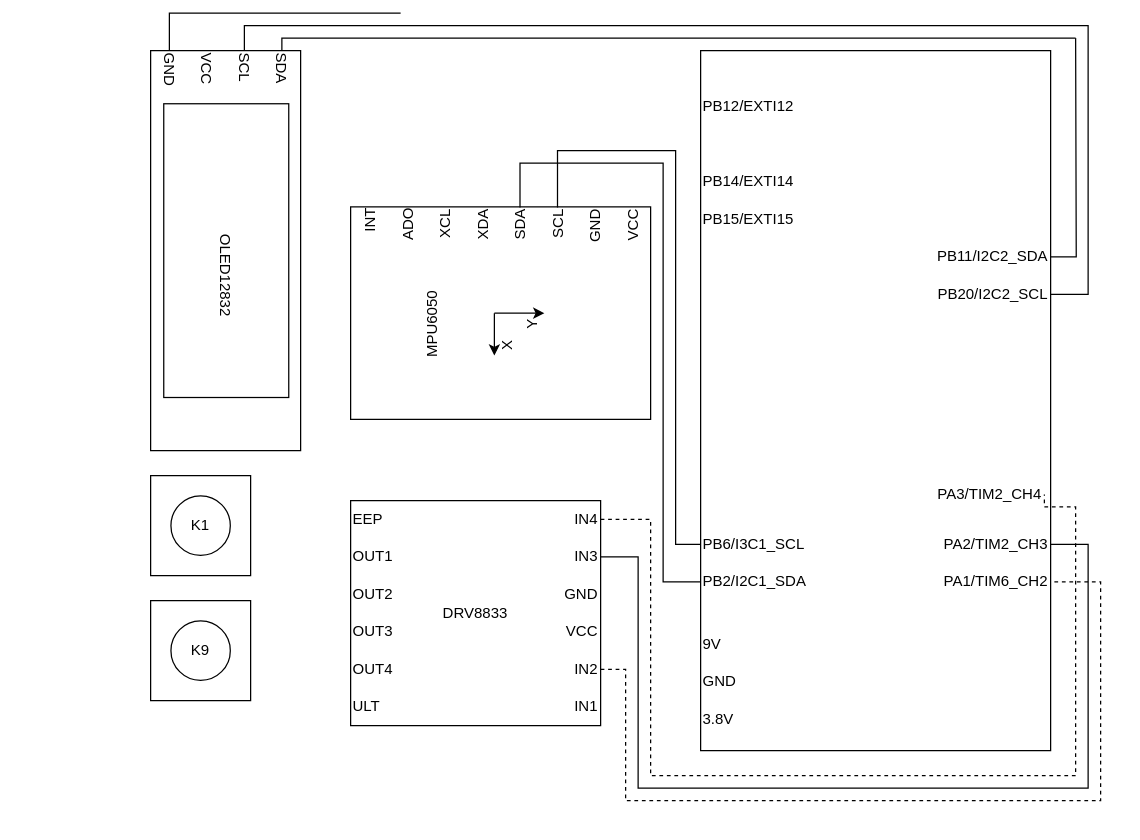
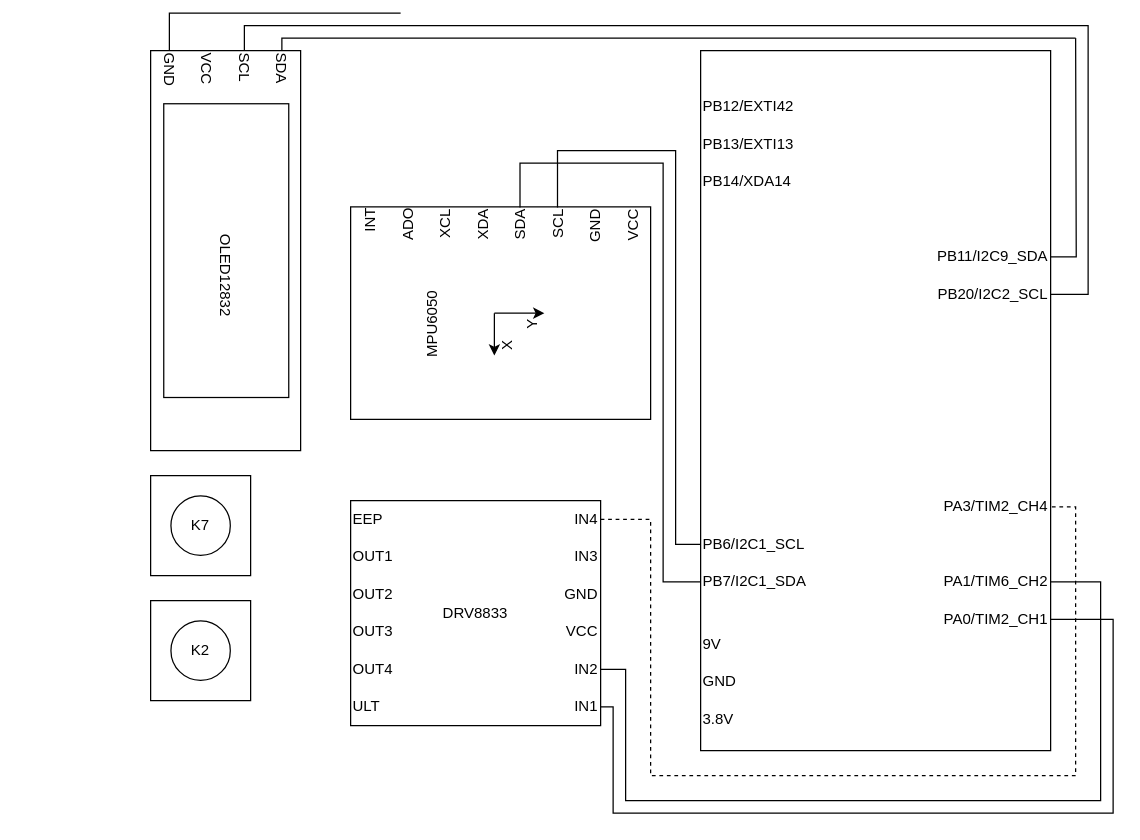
- <mxCell id="56" value="PB12/EXTI12" style="text;html=1;strokeColor=none;fillColor=none;align=left;verticalAlign=middle;whiteSpace=wrap;rounded=0;" parent="42" vertex="1"><mxGeometry y="30" width="90" height="30" as="geometry" /></mxCell>
+ <mxCell id="56" value="PB12/EXTI42" style="text;html=1;strokeColor=none;fillColor=none;align=left;verticalAlign=middle;whiteSpace=wrap;rounded=0;" parent="42" vertex="1"><mxGeometry y="30" width="90" height="30" as="geometry" /></mxCell>
+ <mxCell id="55" value="PB13/EXTI13" style="text;html=1;strokeColor=none;fillColor=none;align=left;verticalAlign=middle;whiteSpace=wrap;rounded=0;" parent="42" vertex="1"><mxGeometry y="60" width="90" height="30" as="geometry" /></mxCell>
- <mxCell id="54" value="PB14/EXTI14" style="text;html=1;strokeColor=none;fillColor=none;align=left;verticalAlign=middle;whiteSpace=wrap;rounded=0;" parent="42" vertex="1"><mxGeometry y="90" width="90" height="30" as="geometry" /></mxCell>
+ <mxCell id="54" value="PB14/XDA14" style="text;html=1;strokeColor=none;fillColor=none;align=left;verticalAlign=middle;whiteSpace=wrap;rounded=0;" parent="42" vertex="1"><mxGeometry y="90" width="90" height="30" as="geometry" /></mxCell>
- <mxCell id="53" value="PB15/EXTI15" style="text;html=1;strokeColor=none;fillColor=none;align=left;verticalAlign=middle;whiteSpace=wrap;rounded=0;" parent="42" vertex="1"><mxGeometry y="120" width="90" height="30" as="geometry" /></mxCell>
- <mxCell id="51" value="PB11/I2C2_SDA" style="text;html=1;strokeColor=none;fillColor=none;align=right;verticalAlign=middle;whiteSpace=wrap;rounded=0;" parent="42" vertex="1"><mxGeometry x="190" y="150" width="90" height="30" as="geometry" /></mxCell>
+ <mxCell id="51" value="PB11/I2C9_SDA" style="text;html=1;strokeColor=none;fillColor=none;align=right;verticalAlign=middle;whiteSpace=wrap;rounded=0;" parent="42" vertex="1"><mxGeometry x="190" y="150" width="90" height="30" as="geometry" /></mxCell>
- <mxCell id="47" value="PA3/TIM2_CH4" style="text;html=1;strokeColor=none;fillColor=none;align=right;verticalAlign=middle;whiteSpace=wrap;rounded=0;" parent="42" vertex="1"><mxGeometry x="185" y="340" width="90" height="30" as="geometry" /></mxCell>
+ <mxCell id="47" value="PA3/TIM2_CH4" style="text;html=1;strokeColor=none;fillColor=none;align=right;verticalAlign=middle;whiteSpace=wrap;rounded=0;" parent="42" vertex="1"><mxGeometry x="190" y="350" width="90" height="30" as="geometry" /></mxCell>
- <mxCell id="63" value="K1" style="text;html=1;strokeColor=none;fillColor=none;align=center;verticalAlign=middle;whiteSpace=wrap;rounded=0;container=0;" parent="60" vertex="1"><mxGeometry x="10" y="25" width="60" height="30" as="geometry" /></mxCell>
+ <mxCell id="63" value="K7" style="text;html=1;strokeColor=none;fillColor=none;align=center;verticalAlign=middle;whiteSpace=wrap;rounded=0;container=0;" parent="60" vertex="1"><mxGeometry x="10" y="25" width="60" height="30" as="geometry" /></mxCell>
- <mxCell id="49" value="PB6/I3C1_SCL" style="text;html=1;strokeColor=none;fillColor=none;align=left;verticalAlign=middle;whiteSpace=wrap;rounded=0;" parent="42" vertex="1"><mxGeometry y="380" width="90" height="30" as="geometry" /></mxCell>
+ <mxCell id="49" value="PB6/I2C1_SCL" style="text;html=1;strokeColor=none;fillColor=none;align=left;verticalAlign=middle;whiteSpace=wrap;rounded=0;" parent="42" vertex="1"><mxGeometry y="380" width="90" height="30" as="geometry" /></mxCell>
- <mxCell id="46" value="PA2/TIM2_CH3" style="text;html=1;strokeColor=none;fillColor=none;align=right;verticalAlign=middle;whiteSpace=wrap;rounded=0;" parent="42" vertex="1"><mxGeometry x="190" y="380" width="90" height="30" as="geometry" /></mxCell>
- <mxCell id="48" value="PB2/I2C1_SDA" style="text;html=1;strokeColor=none;fillColor=none;align=left;verticalAlign=middle;whiteSpace=wrap;rounded=0;" parent="42" vertex="1"><mxGeometry y="410" width="90" height="30" as="geometry" /></mxCell>
+ <mxCell id="48" value="PB7/I2C1_SDA" style="text;html=1;strokeColor=none;fillColor=none;align=left;verticalAlign=middle;whiteSpace=wrap;rounded=0;" parent="42" vertex="1"><mxGeometry y="410" width="90" height="30" as="geometry" /></mxCell>
+ <mxCell id="44" value="PA0/TIM2_CH1" style="text;html=1;strokeColor=none;fillColor=none;align=right;verticalAlign=middle;whiteSpace=wrap;rounded=0;" parent="42" vertex="1"><mxGeometry x="190" y="440" width="90" height="30" as="geometry" /></mxCell>
- <mxCell id="67" value="K9" style="text;html=1;strokeColor=none;fillColor=none;align=center;verticalAlign=middle;whiteSpace=wrap;rounded=0;container=0;" parent="64" vertex="1"><mxGeometry x="10" y="25" width="60" height="30" as="geometry" /></mxCell>
+ <mxCell id="67" value="K2" style="text;html=1;strokeColor=none;fillColor=none;align=center;verticalAlign=middle;whiteSpace=wrap;rounded=0;container=0;" parent="64" vertex="1"><mxGeometry x="10" y="25" width="60" height="30" as="geometry" /></mxCell>
- <mxCell id="72" style="edgeStyle=orthogonalEdgeStyle;rounded=0;orthogonalLoop=1;jettySize=auto;html=1;entryX=1;entryY=0.5;entryDx=0;entryDy=0;endArrow=none;endFill=0;" parent="1" source="5" target="46" edge="1"><mxGeometry relative="1" as="geometry"><Array as="points"><mxPoint x="510" y="445" /><mxPoint x="510" y="630" /><mxPoint x="870" y="630" /><mxPoint x="870" y="435" /></Array></mxGeometry></mxCell>
- <mxCell id="73" style="edgeStyle=orthogonalEdgeStyle;rounded=0;orthogonalLoop=1;jettySize=auto;html=1;exitX=1;exitY=0.5;exitDx=0;exitDy=0;entryX=1;entryY=0.5;entryDx=0;entryDy=0;endArrow=none;endFill=0;dashed=1;" parent="1" source="8" target="45" edge="1"><mxGeometry relative="1" as="geometry"><Array as="points"><mxPoint x="500" y="535" /><mxPoint x="500" y="640" /><mxPoint x="880" y="640" /><mxPoint x="880" y="465" /></Array></mxGeometry></mxCell>
+ <mxCell id="73" style="edgeStyle=orthogonalEdgeStyle;rounded=0;orthogonalLoop=1;jettySize=auto;html=1;exitX=1;exitY=0.5;exitDx=0;exitDy=0;entryX=1;entryY=0.5;entryDx=0;entryDy=0;endArrow=none;endFill=0;" parent="1" source="8" target="45" edge="1"><mxGeometry relative="1" as="geometry"><Array as="points"><mxPoint x="500" y="535" /><mxPoint x="500" y="640" /><mxPoint x="880" y="640" /><mxPoint x="880" y="465" /></Array></mxGeometry></mxCell>
+ <mxCell id="74" style="edgeStyle=orthogonalEdgeStyle;rounded=0;orthogonalLoop=1;jettySize=auto;html=1;exitX=1;exitY=0.5;exitDx=0;exitDy=0;entryX=1;entryY=0.5;entryDx=0;entryDy=0;endArrow=none;endFill=0;" parent="1" source="9" target="44" edge="1"><mxGeometry relative="1" as="geometry"><Array as="points"><mxPoint x="490" y="565" /><mxPoint x="490" y="650" /><mxPoint x="890" y="650" /><mxPoint x="890" y="495" /></Array></mxGeometry></mxCell>
